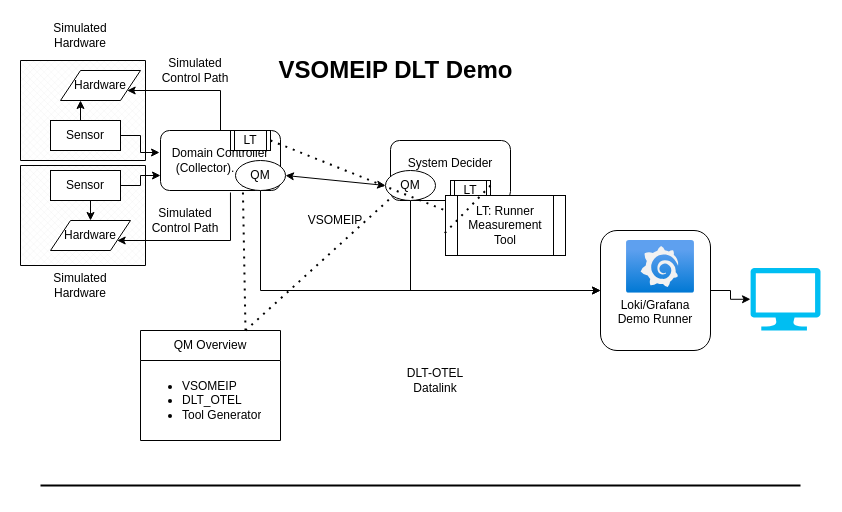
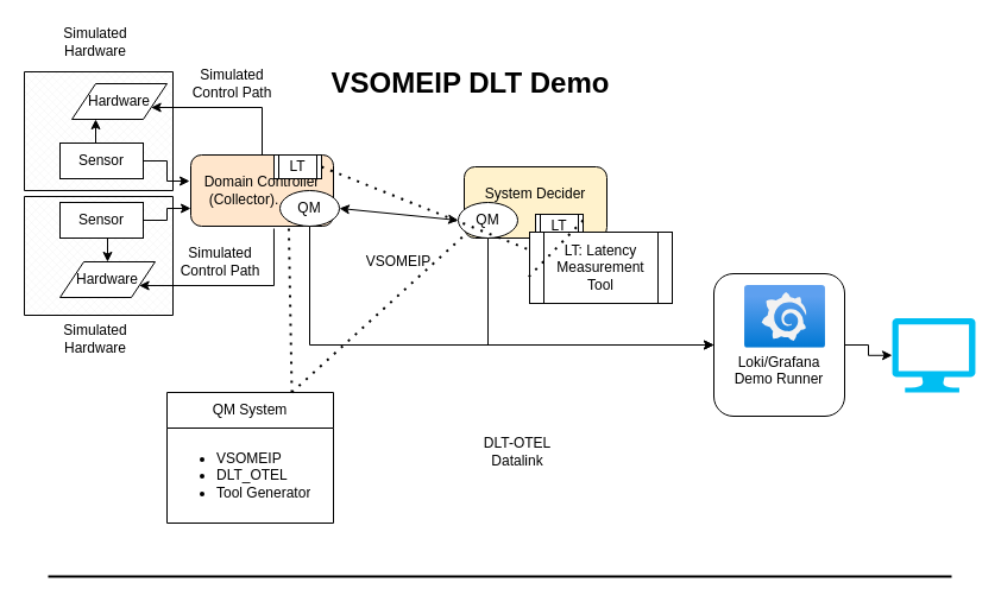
- <mxCell id="9" value="Domain Controller&lt;div&gt;(Collector).&amp;nbsp; &amp;nbsp; &amp;nbsp; &amp;nbsp; &amp;nbsp;&lt;/div&gt;" style="rounded=1;whiteSpace=wrap;html=1;" parent="1" vertex="1"><mxGeometry x="160" y="130" width="120" height="60" as="geometry" /></mxCell>
+ <mxCell id="9" value="Domain Controller&lt;div&gt;(Collector).&amp;nbsp; &amp;nbsp; &amp;nbsp; &amp;nbsp; &amp;nbsp;&lt;/div&gt;" style="rounded=1;whiteSpace=wrap;html=1;fillColor=#ffe6cc;" parent="1" vertex="1"><mxGeometry x="160" y="130" width="120" height="60" as="geometry" /></mxCell>
- <mxCell id="11" value="System Decider&lt;div&gt;&lt;br&gt;&lt;/div&gt;" style="rounded=1;whiteSpace=wrap;html=1;" parent="1" vertex="1"><mxGeometry x="390" y="140" width="120" height="60" as="geometry" /></mxCell>
+ <mxCell id="11" value="System Decider&lt;div&gt;&lt;br&gt;&lt;/div&gt;" style="rounded=1;whiteSpace=wrap;html=1;fillColor=#fff2cc;" parent="1" vertex="1"><mxGeometry x="390" y="140" width="120" height="60" as="geometry" /></mxCell>
- <mxCell id="32" value="LT: Runner Measurement Tool" style="shape=process;whiteSpace=wrap;html=1;backgroundOutline=1;" parent="1" vertex="1"><mxGeometry x="445" y="195" width="120" height="60" as="geometry" /></mxCell>
+ <mxCell id="32" value="LT: Latency Measurement Tool" style="shape=process;whiteSpace=wrap;html=1;backgroundOutline=1;" parent="1" vertex="1"><mxGeometry x="445" y="195" width="120" height="60" as="geometry" /></mxCell>
- <mxCell id="27" value="QM Overview" style="swimlane;fontStyle=0;childLayout=stackLayout;horizontal=1;startSize=30;horizontalStack=0;resizeParent=1;resizeParentMax=0;resizeLast=0;collapsible=1;marginBottom=0;whiteSpace=wrap;html=1;" parent="1" vertex="1"><mxGeometry x="140" y="330" width="140" height="110" as="geometry" /></mxCell>
+ <mxCell id="27" value="QM System" style="swimlane;fontStyle=0;childLayout=stackLayout;horizontal=1;startSize=30;horizontalStack=0;resizeParent=1;resizeParentMax=0;resizeLast=0;collapsible=1;marginBottom=0;whiteSpace=wrap;html=1;" parent="1" vertex="1"><mxGeometry x="140" y="330" width="140" height="110" as="geometry" /></mxCell>
